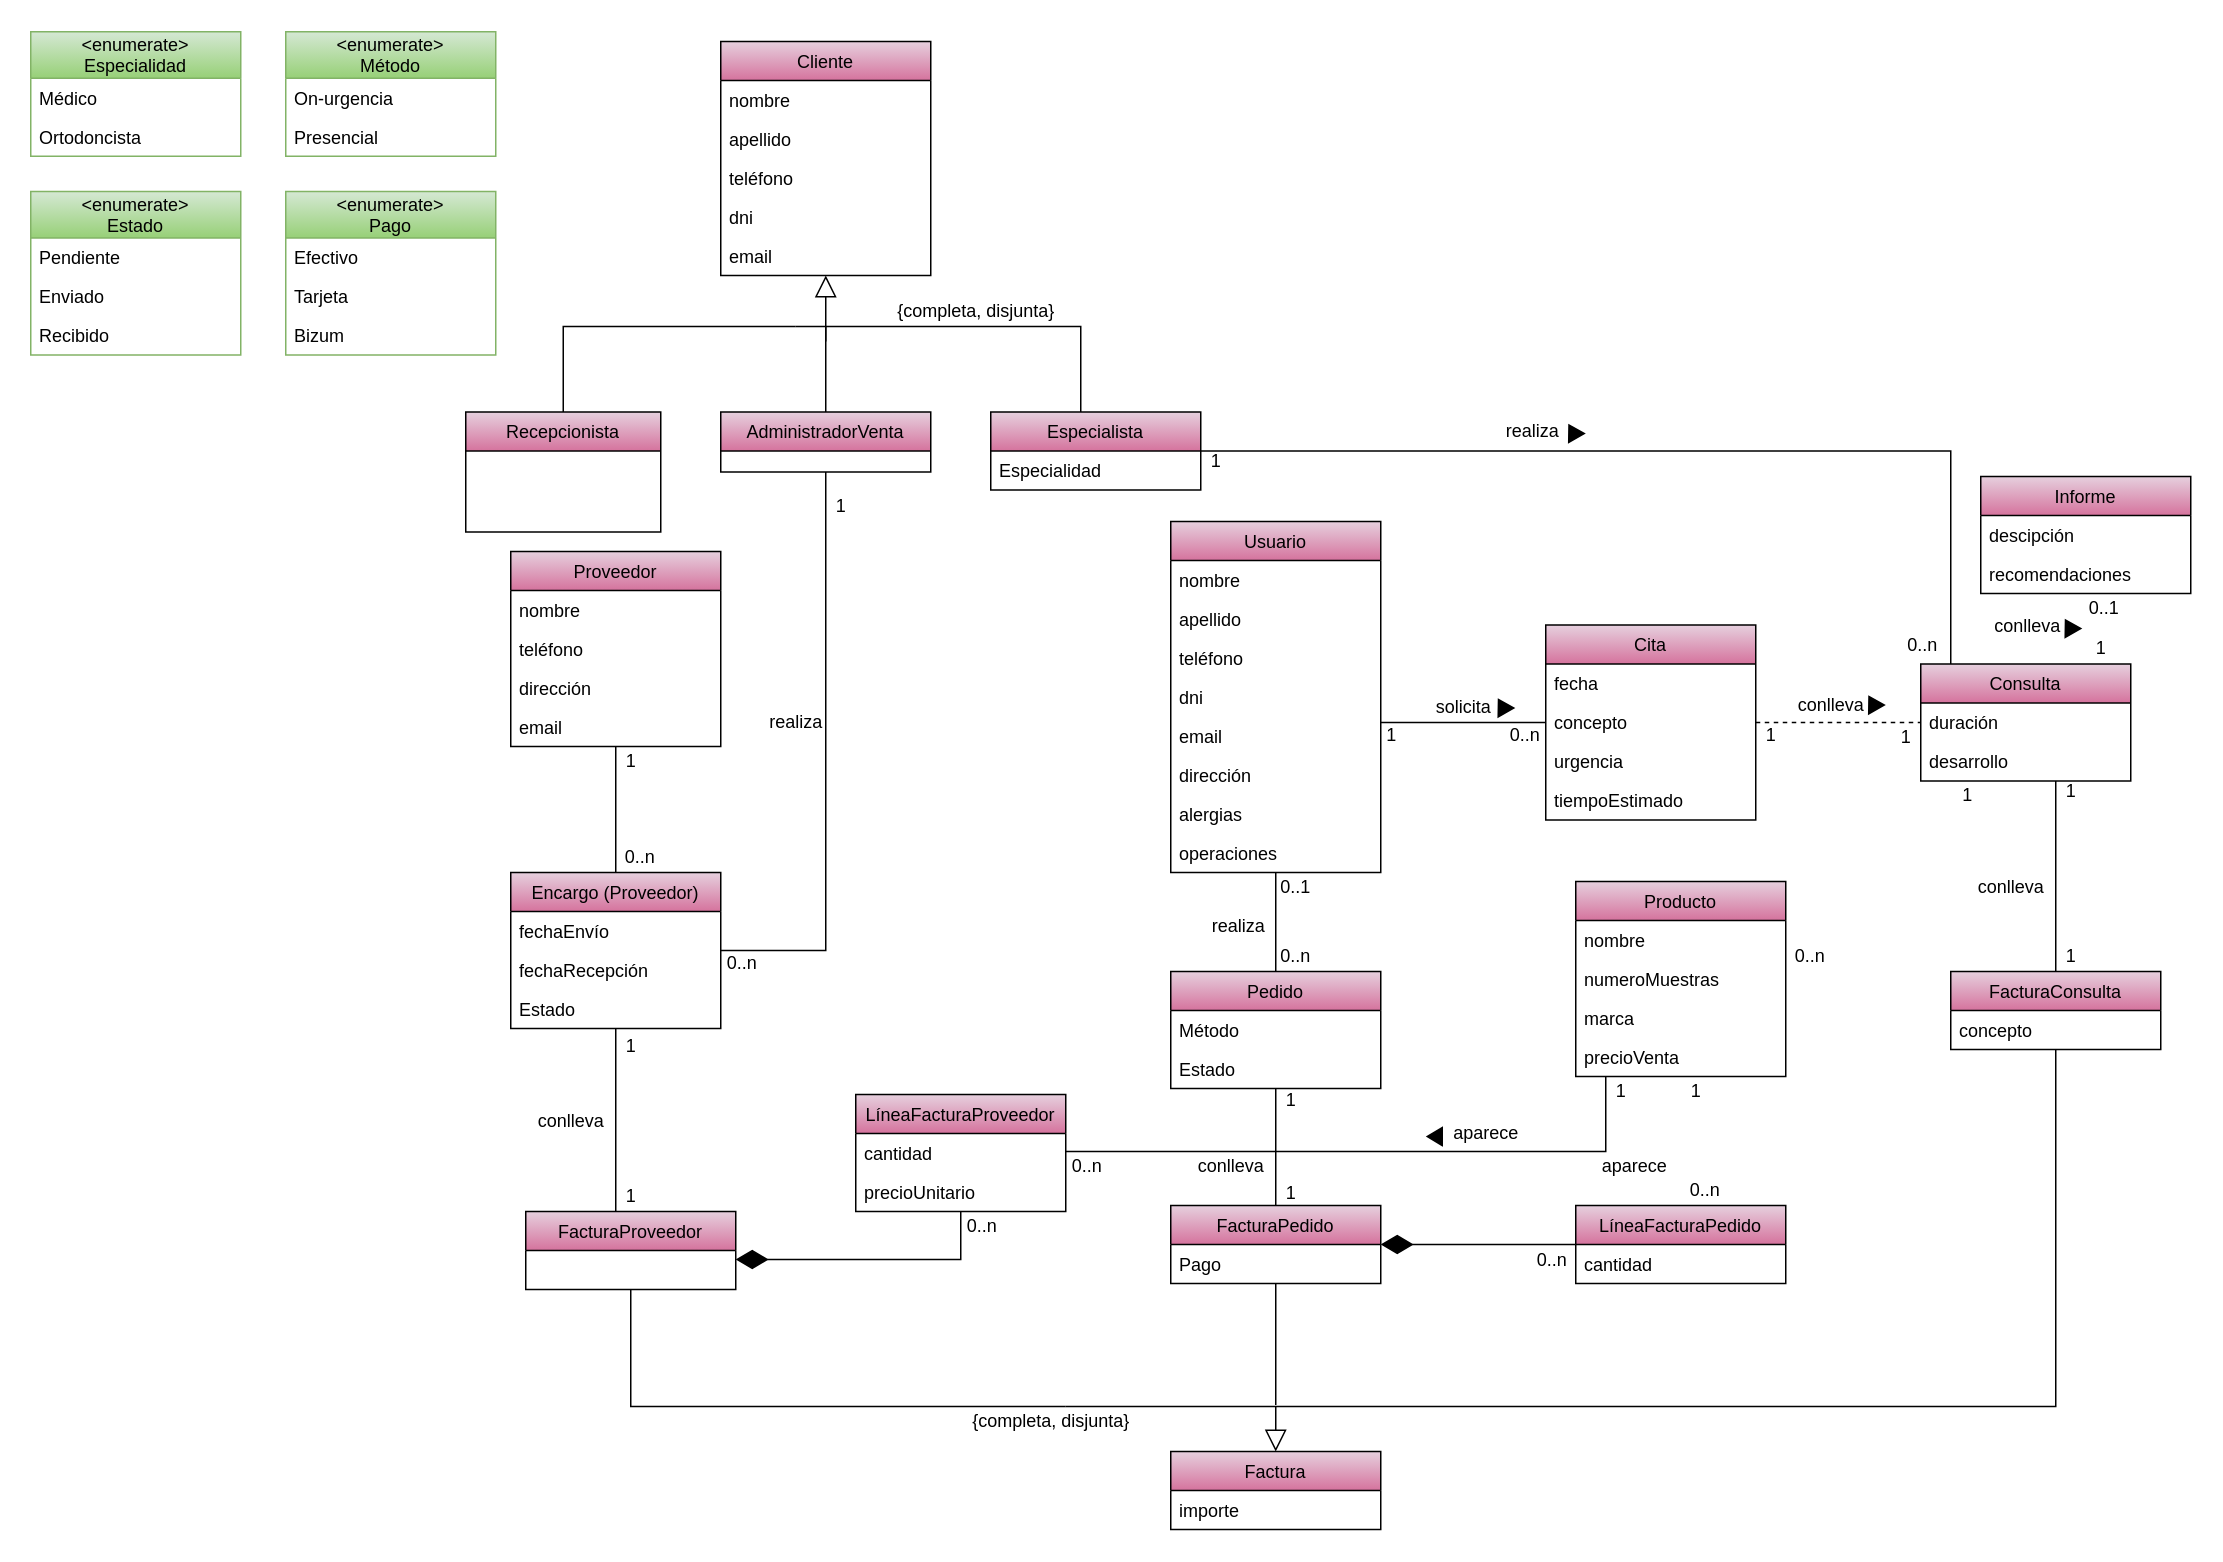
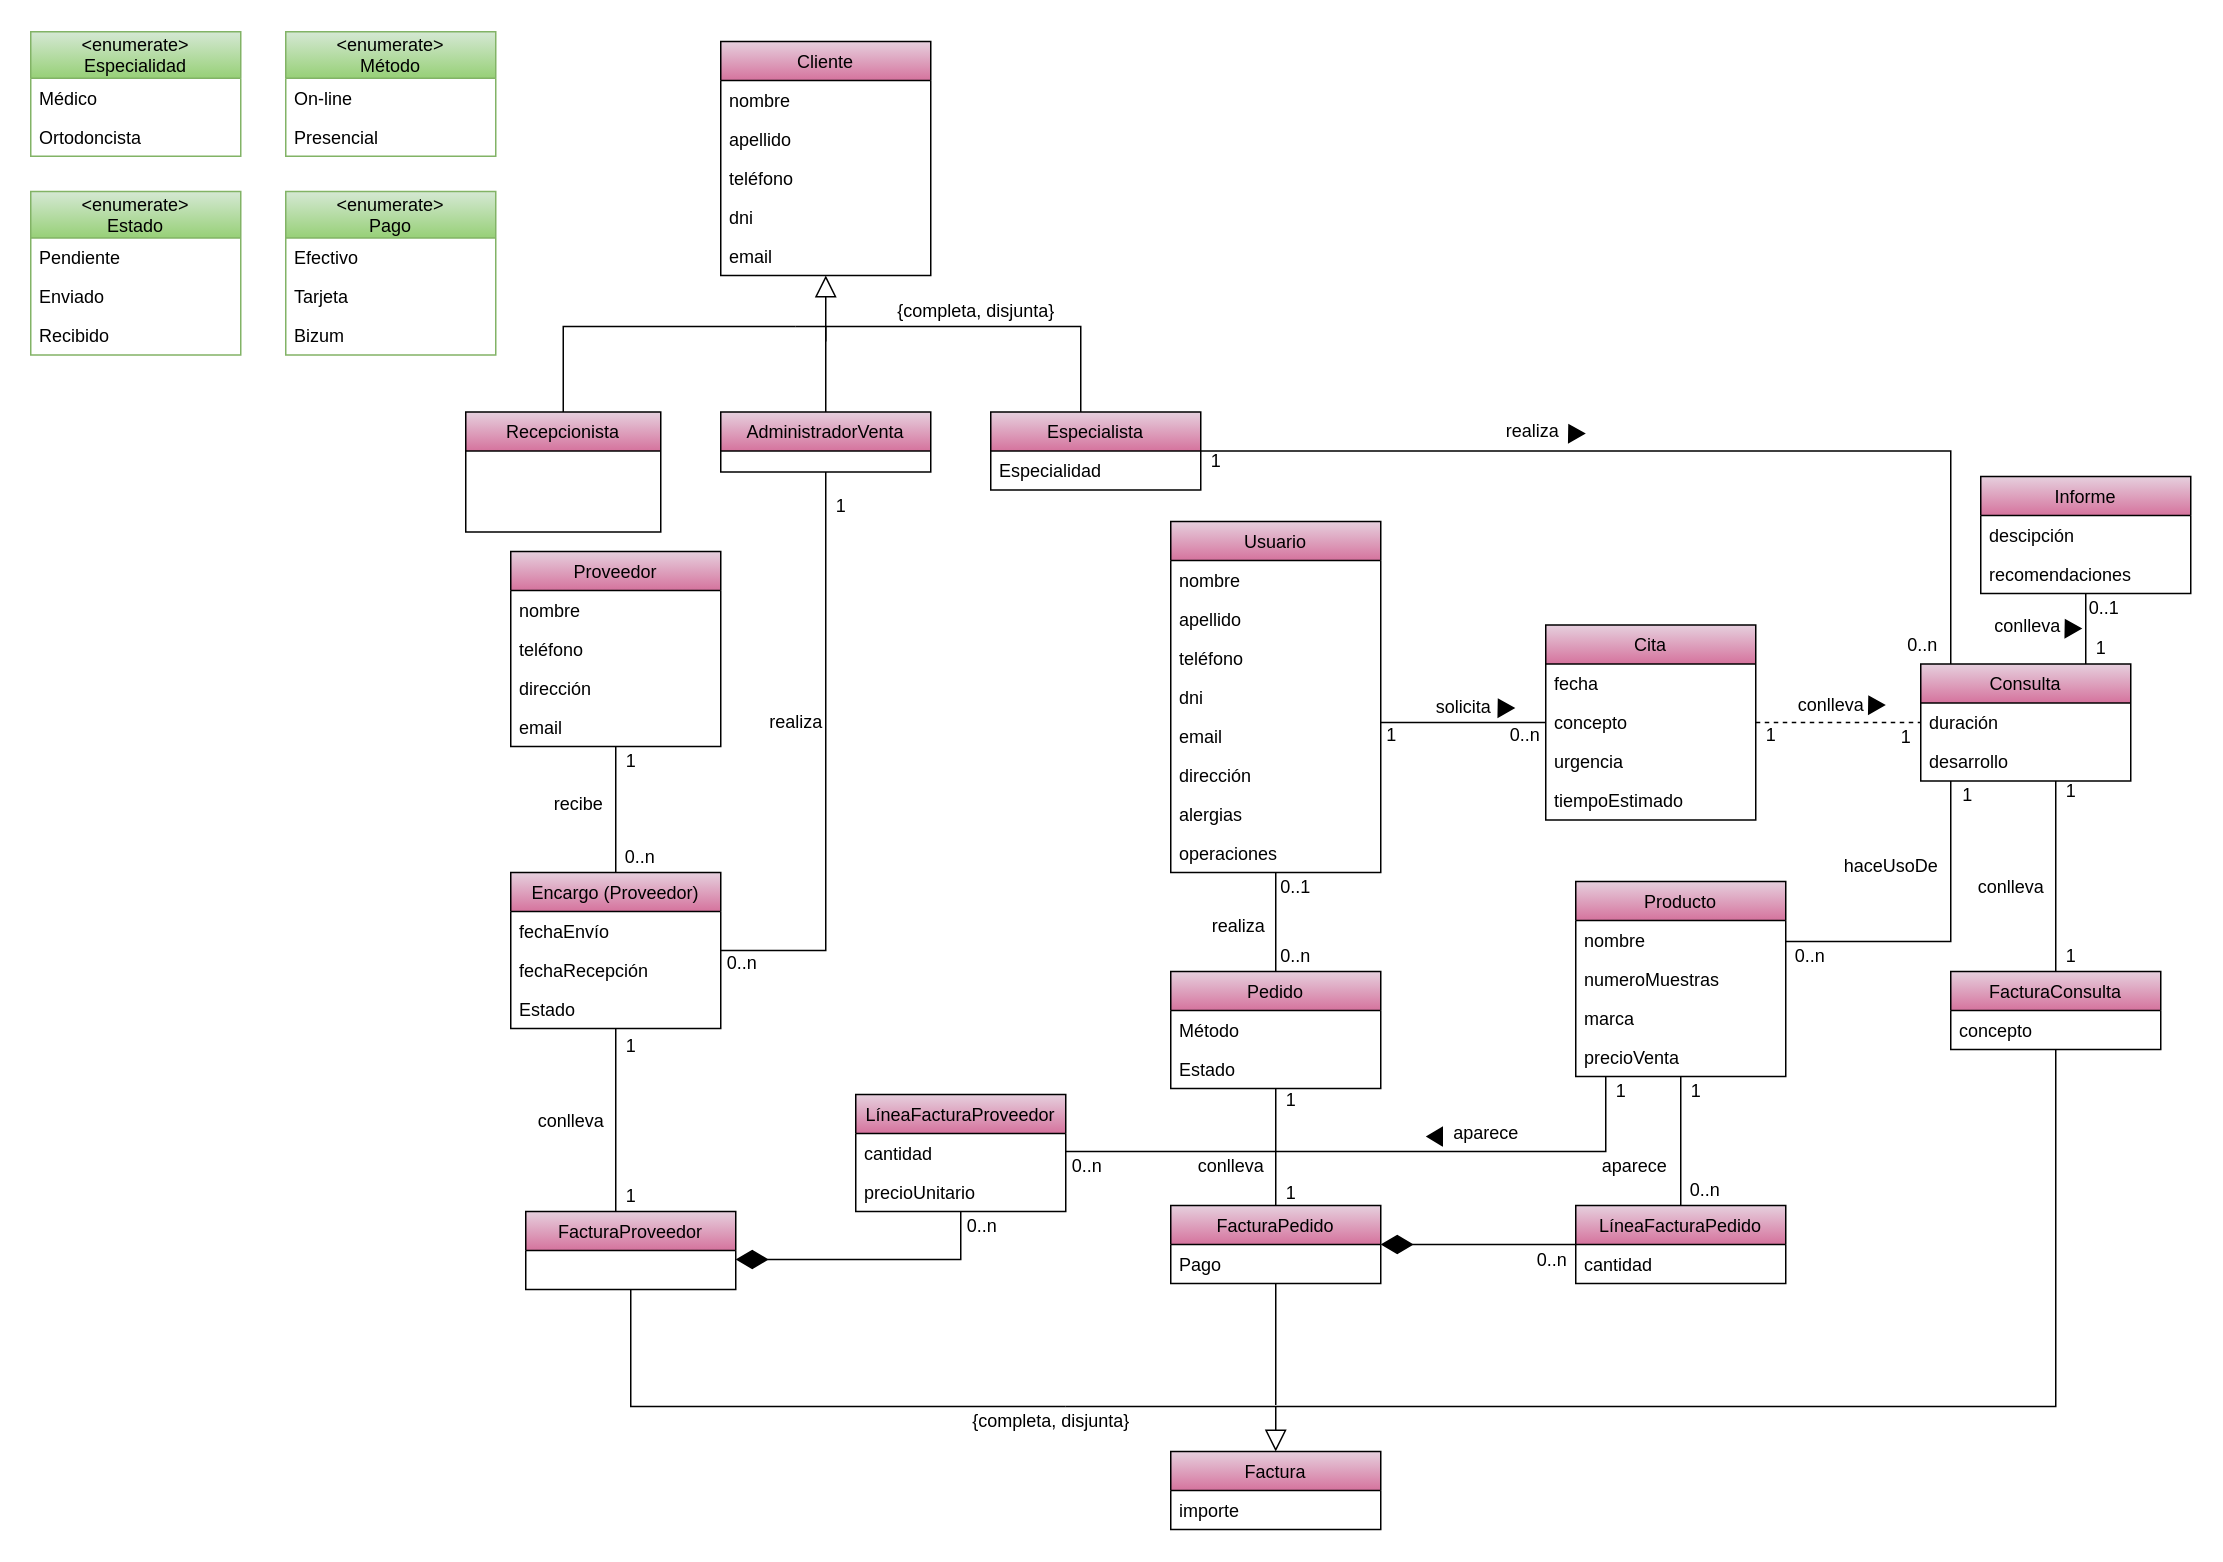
- <mxCell id="21" value="On-urgencia" style="text;strokeColor=none;fillColor=none;align=left;verticalAlign=top;spacingLeft=4;spacingRight=4;overflow=hidden;rotatable=0;points=[[0,0.5],[1,0.5]];portConstraint=eastwest;" vertex="1" parent="20"><mxGeometry y="31" width="140" height="26" as="geometry" /></mxCell>
+ <mxCell id="21" value="On-line" style="text;strokeColor=none;fillColor=none;align=left;verticalAlign=top;spacingLeft=4;spacingRight=4;overflow=hidden;rotatable=0;points=[[0,0.5],[1,0.5]];portConstraint=eastwest;" vertex="1" parent="20"><mxGeometry y="31" width="140" height="26" as="geometry" /></mxCell>
+ <mxCell id="61" style="edgeStyle=orthogonalEdgeStyle;rounded=0;orthogonalLoop=1;jettySize=auto;html=1;startArrow=none;startFill=0;startSize=19;sourcePerimeterSpacing=0;endArrow=none;endFill=0;endSize=19;targetPerimeterSpacing=0;" edge="1" parent="1" source="102" target="44"><mxGeometry relative="1" as="geometry"><Array as="points"><mxPoint x="1390" y="427" /><mxPoint x="1390" y="427" /></Array></mxGeometry></mxCell>
+ <mxCell id="92" value="recibe" style="text;html=1;align=center;verticalAlign=middle;resizable=0;points=[];autosize=1;" vertex="1" parent="1"><mxGeometry x="360" y="526" width="50" height="20" as="geometry" /></mxCell>
+ <mxCell id="140" value="haceUsoDe" style="text;html=1;align=center;verticalAlign=middle;resizable=0;points=[];autosize=1;" vertex="1" parent="1"><mxGeometry x="1220" y="567" width="80" height="20" as="geometry" /></mxCell>
+ <mxCell id="37" style="edgeStyle=orthogonalEdgeStyle;rounded=0;orthogonalLoop=1;jettySize=auto;html=1;startArrow=none;startFill=0;startSize=19;sourcePerimeterSpacing=0;endArrow=none;endFill=0;endSize=19;targetPerimeterSpacing=0;" edge="1" parent="1" source="38" target="102"><mxGeometry relative="1" as="geometry"><Array as="points"><mxPoint x="1300" y="627" /></Array></mxGeometry></mxCell>
+ <mxCell id="8" value="" style="endArrow=none;html=1;edgeStyle=orthogonalEdgeStyle;" parent="1" source="38" target="62" edge="1"><mxGeometry relative="1" as="geometry"><mxPoint x="1200" y="839" as="sourcePoint" /><mxPoint x="1250" y="839" as="targetPoint" /></mxGeometry></mxCell>
